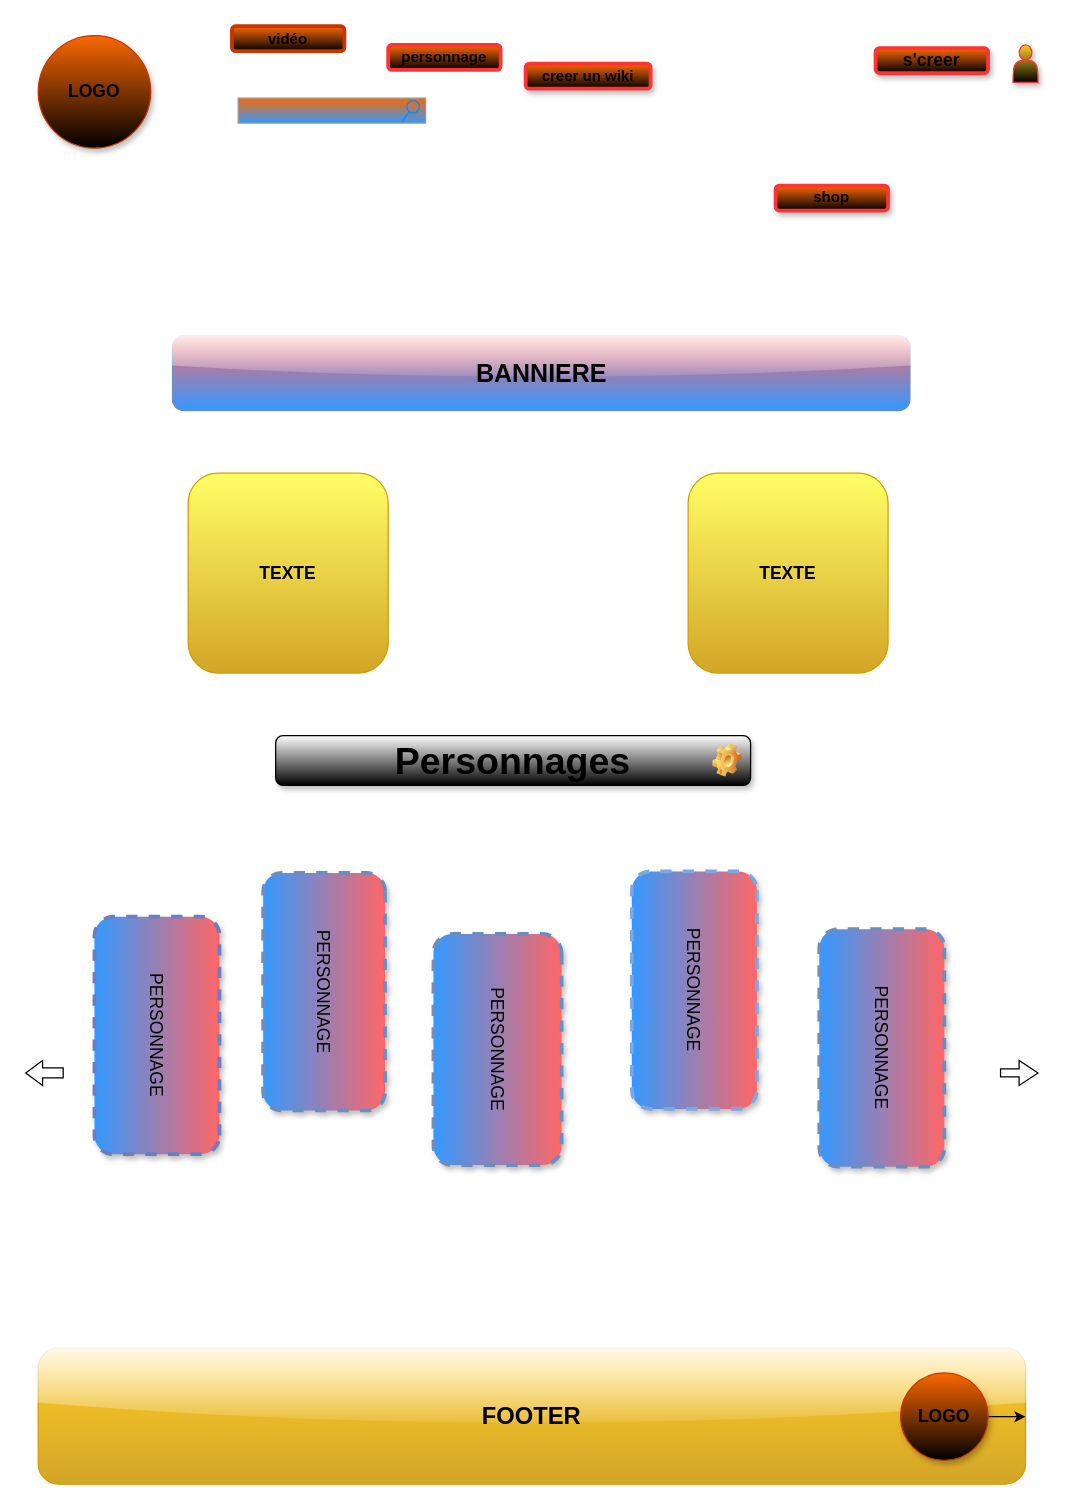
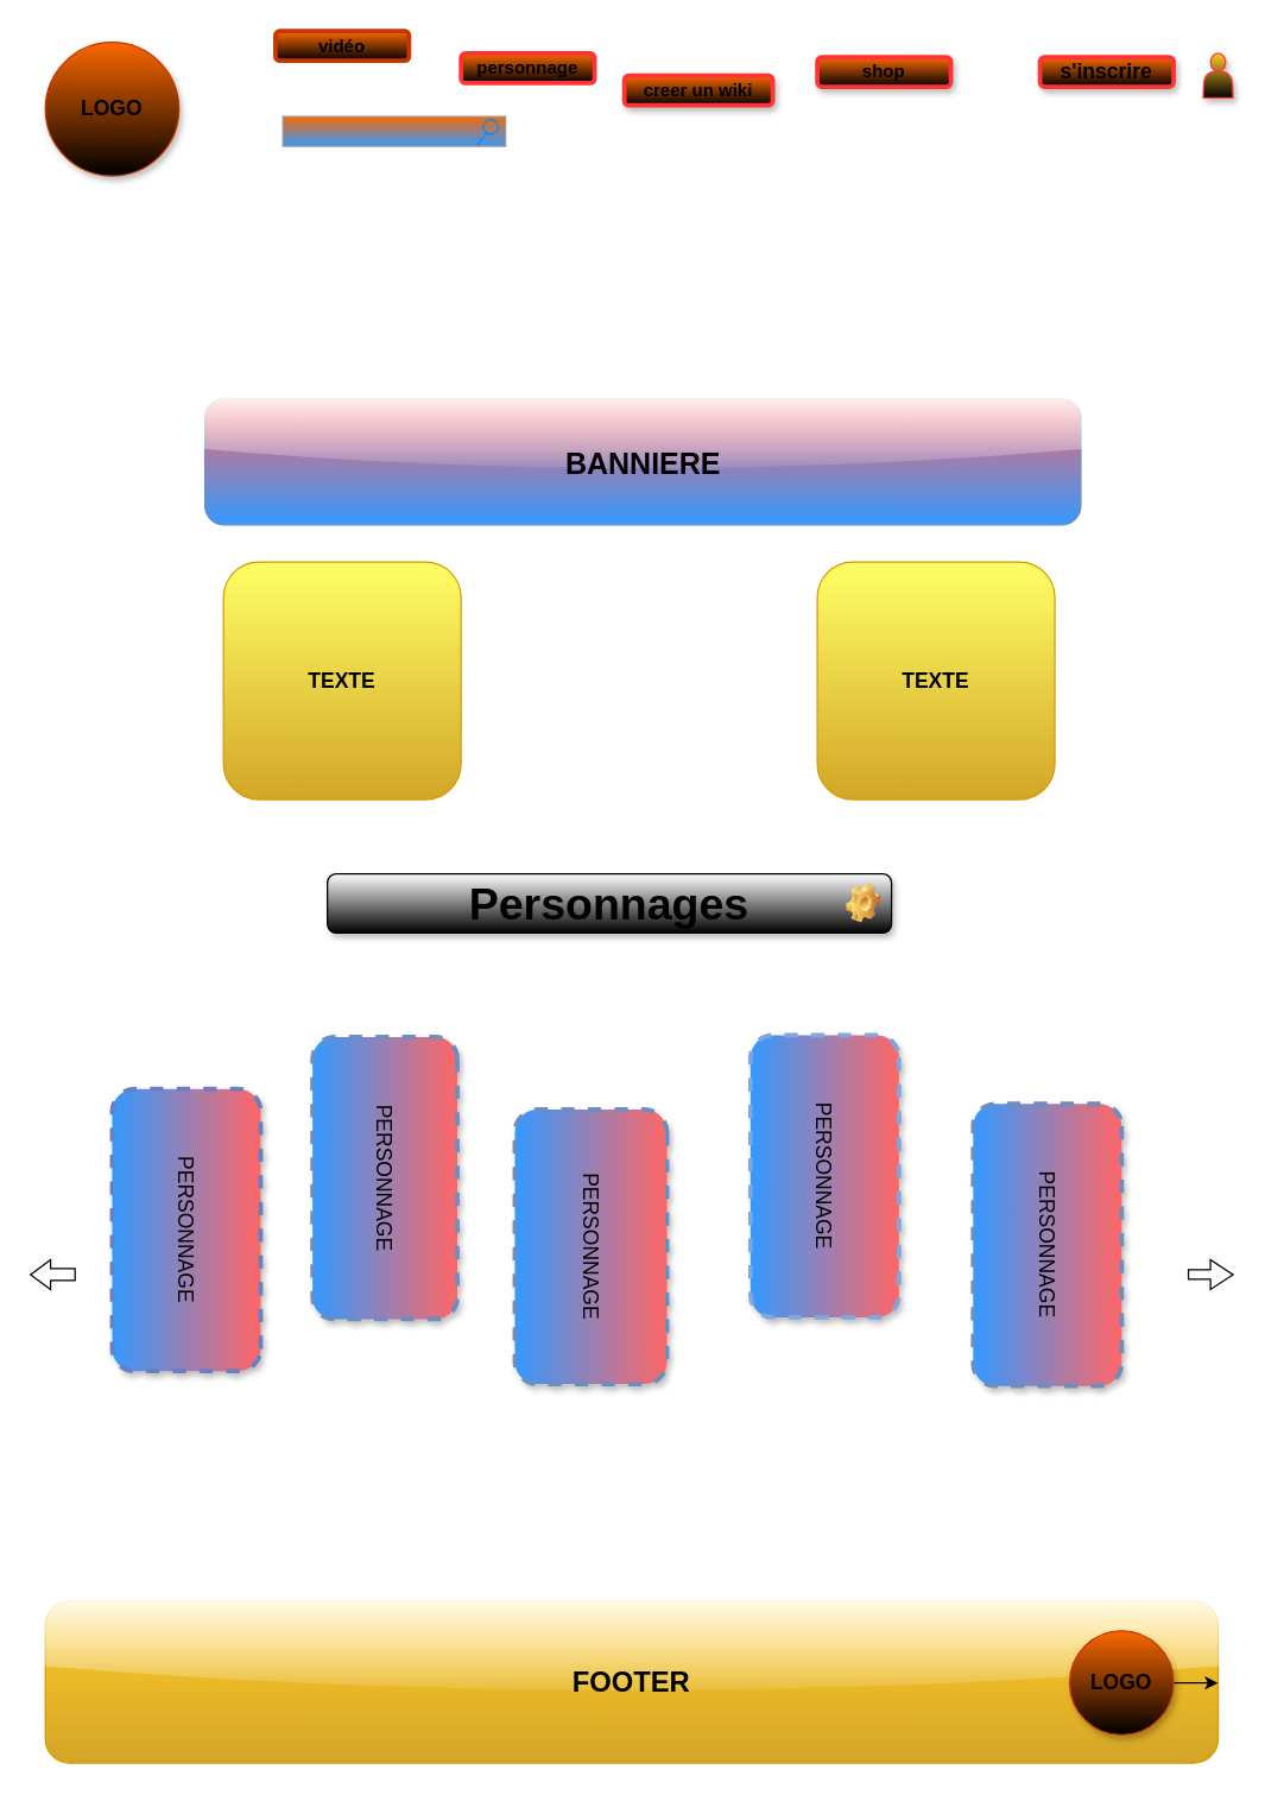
- <mxCell id="24" value="s'creer" style="rounded=1;whiteSpace=wrap;html=1;shadow=1;glass=0;labelBackgroundColor=none;labelBorderColor=none;sketch=0;strokeColor=#FF3333;strokeWidth=3;fontSize=14;fillColor=#FA6800;gradientColor=default;fontStyle=1;fontColor=#000000;" parent="1" vertex="1"><mxGeometry x="700" y="38" width="90" height="20" as="geometry" /></mxCell>
+ <mxCell id="24" value="s'inscrire" style="rounded=1;whiteSpace=wrap;html=1;shadow=1;glass=0;labelBackgroundColor=none;labelBorderColor=none;sketch=0;strokeColor=#FF3333;strokeWidth=3;fontSize=14;fillColor=#FA6800;gradientColor=default;fontStyle=1;fontColor=#000000;" parent="1" vertex="1"><mxGeometry x="700" y="38" width="90" height="20" as="geometry" /></mxCell>
- <mxCell id="25" value="shop" style="whiteSpace=wrap;html=1;fontSize=12;fillColor=#FA6800;strokeColor=#FF3333;fontColor=#000000;rounded=1;shadow=1;glass=0;labelBackgroundColor=none;labelBorderColor=none;sketch=0;strokeWidth=3;gradientColor=default;fontStyle=1;" parent="1" vertex="1"><mxGeometry x="620" y="148" width="90" height="20" as="geometry" /></mxCell>
+ <mxCell id="25" value="shop" style="whiteSpace=wrap;html=1;fontSize=12;fillColor=#FA6800;strokeColor=#FF3333;fontColor=#000000;rounded=1;shadow=1;glass=0;labelBackgroundColor=none;labelBorderColor=none;sketch=0;strokeWidth=3;gradientColor=default;fontStyle=1;" parent="1" vertex="1"><mxGeometry x="550" y="38" width="90" height="20" as="geometry" /></mxCell>
- <mxCell id="5" value="&lt;font style=&quot;font-size: 20px;&quot;&gt;BANNIERE&lt;br&gt;&lt;/font&gt;" style="rounded=1;whiteSpace=wrap;html=1;fontStyle=1;fillColor=#FF6666;strokeColor=#6c8ebf;gradientColor=#3399FF;glass=1;" parent="1" vertex="1"><mxGeometry x="137.5" y="268" width="590" height="60" as="geometry" /></mxCell>
+ <mxCell id="5" value="&lt;font style=&quot;font-size: 20px;&quot;&gt;BANNIERE&lt;br&gt;&lt;/font&gt;" style="rounded=1;whiteSpace=wrap;html=1;fontStyle=1;fillColor=#FF6666;strokeColor=#6c8ebf;gradientColor=#3399FF;glass=1;" parent="1" vertex="1"><mxGeometry x="137.5" y="268" width="590" height="85" as="geometry" /></mxCell>
